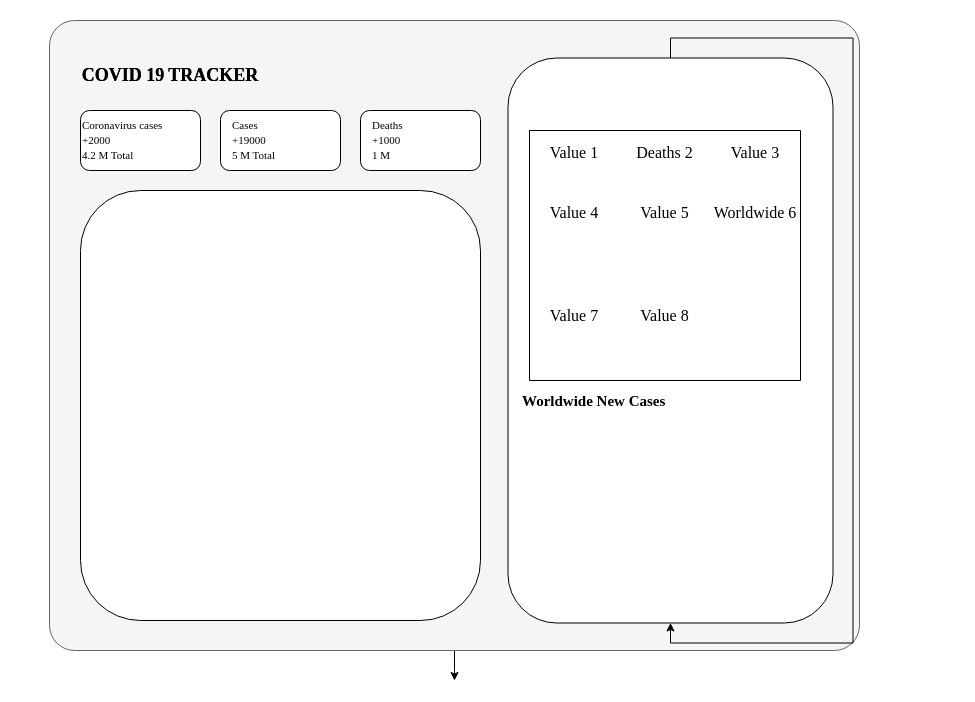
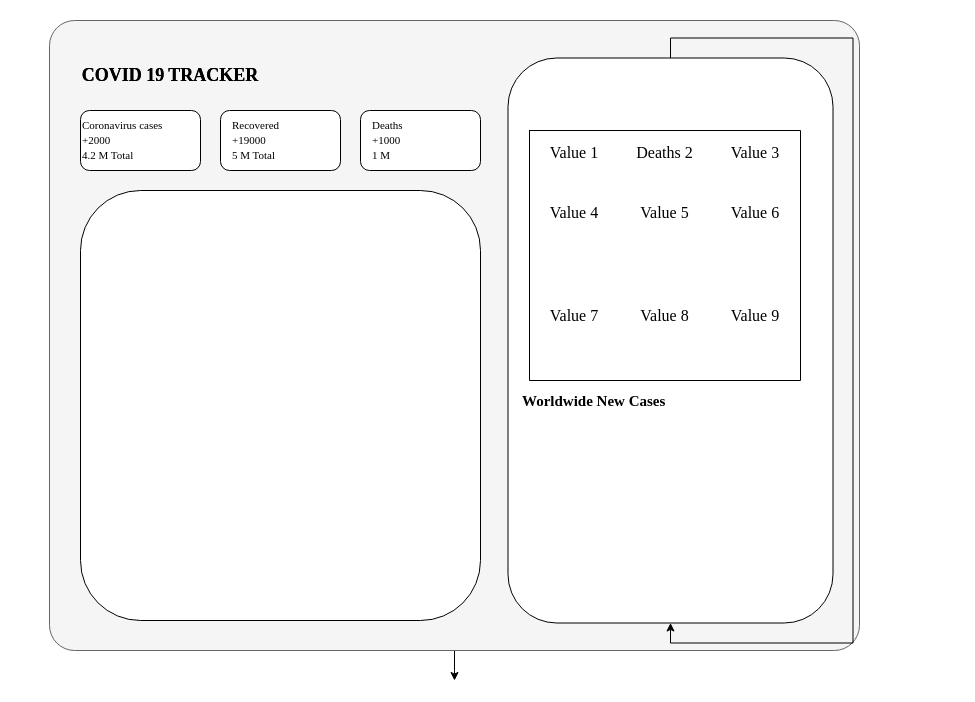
- <mxCell id="12" value="Cases" style="text;html=1;strokeColor=none;fillColor=none;align=left;verticalAlign=middle;whiteSpace=wrap;rounded=0;fontFamily=Tahoma;fontSize=11;" vertex="1" parent="1"><mxGeometry x="230" y="110" width="60" height="30" as="geometry" /></mxCell>
+ <mxCell id="12" value="Recovered" style="text;html=1;strokeColor=none;fillColor=none;align=left;verticalAlign=middle;whiteSpace=wrap;rounded=0;fontFamily=Tahoma;fontSize=11;" vertex="1" parent="1"><mxGeometry x="230" y="110" width="60" height="30" as="geometry" /></mxCell>
- <mxCell id="32" value="Worldwide 6" style="shape=partialRectangle;html=1;whiteSpace=wrap;connectable=0;fillColor=none;top=0;left=0;bottom=0;right=0;overflow=hidden;pointerEvents=1;fontFamily=Tahoma;fontSize=16;" vertex="1" parent="29"><mxGeometry x="181" width="90" height="75" as="geometry"><mxRectangle width="90" height="75" as="alternateBounds" /></mxGeometry></mxCell>
+ <mxCell id="32" value="Value 6" style="shape=partialRectangle;html=1;whiteSpace=wrap;connectable=0;fillColor=none;top=0;left=0;bottom=0;right=0;overflow=hidden;pointerEvents=1;fontFamily=Tahoma;fontSize=16;" vertex="1" parent="29"><mxGeometry x="181" width="90" height="75" as="geometry"><mxRectangle width="90" height="75" as="alternateBounds" /></mxGeometry></mxCell>
+ <mxCell id="36" value="Value 9" style="shape=partialRectangle;html=1;whiteSpace=wrap;connectable=0;fillColor=none;top=0;left=0;bottom=0;right=0;overflow=hidden;pointerEvents=1;fontFamily=Tahoma;fontSize=16;" vertex="1" parent="33"><mxGeometry x="181" width="90" height="131" as="geometry"><mxRectangle width="90" height="131" as="alternateBounds" /></mxGeometry></mxCell>
